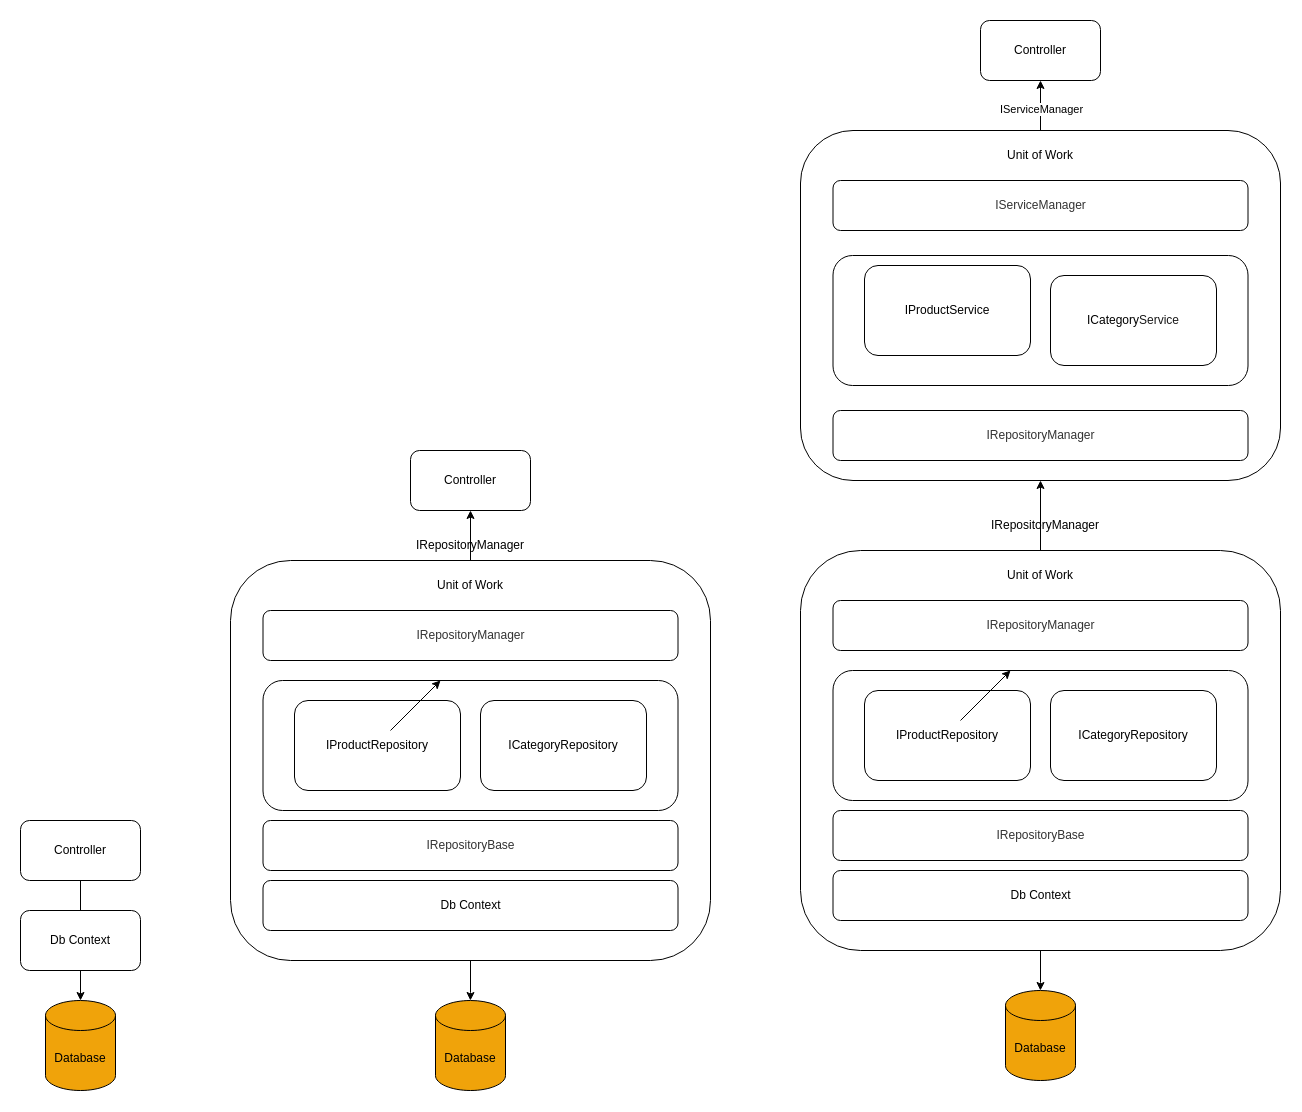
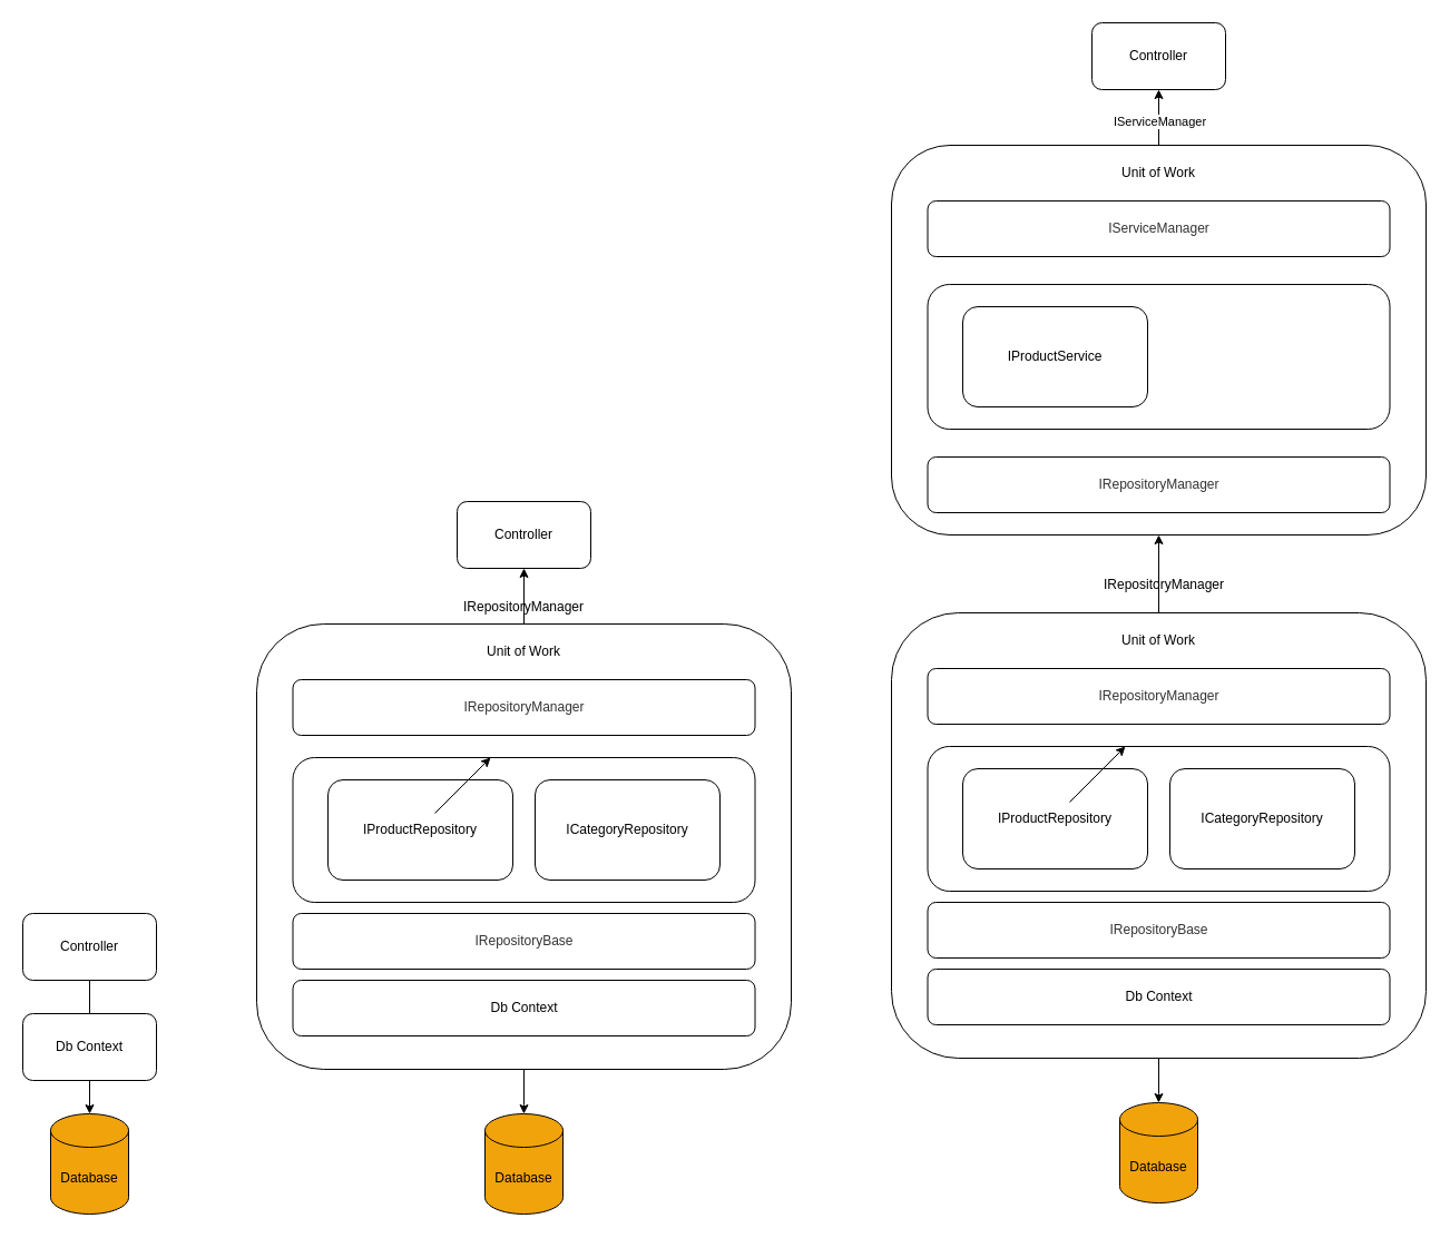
- <mxCell id="38" value="&lt;font style=&quot;color: light-dark(rgb(0, 0, 0), rgb(26, 26, 26));&quot;&gt;IProductService&lt;/font&gt;" style="rounded=1;whiteSpace=wrap;html=1;strokeColor=light-dark(#000000,#00CC00);align=center;verticalAlign=middle;fontFamily=Helvetica;fontSize=12;fontColor=default;fillColor=light-dark(#FFFFFF,#99FF99);" vertex="1" parent="1"><mxGeometry x="864" y="265" width="166" height="90" as="geometry" /></mxCell>
+ <mxCell id="38" value="&lt;font style=&quot;color: light-dark(rgb(0, 0, 0), rgb(26, 26, 26));&quot;&gt;IProductService&lt;/font&gt;" style="rounded=1;whiteSpace=wrap;html=1;strokeColor=light-dark(#000000,#00CC00);align=center;verticalAlign=middle;fontFamily=Helvetica;fontSize=12;fontColor=default;fillColor=light-dark(#FFFFFF,#99FF99);" vertex="1" parent="1"><mxGeometry x="864" y="275" width="166" height="90" as="geometry" /></mxCell>
- <mxCell id="39" value="&lt;font style=&quot;color: light-dark(rgb(0, 0, 0), rgb(26, 26, 26));&quot;&gt;ICategory&lt;/font&gt;&lt;span&gt;&lt;font style=&quot;color: light-dark(rgb(26, 26, 26), rgb(0, 0, 0));&quot;&gt;Service&lt;/font&gt;&lt;/span&gt;" style="rounded=1;whiteSpace=wrap;html=1;strokeColor=light-dark(#000000,#00CC00);fillColor=light-dark(#FFFFFF,#99FF99);" vertex="1" parent="1"><mxGeometry x="1050" y="275" width="166" height="90" as="geometry" /></mxCell>
